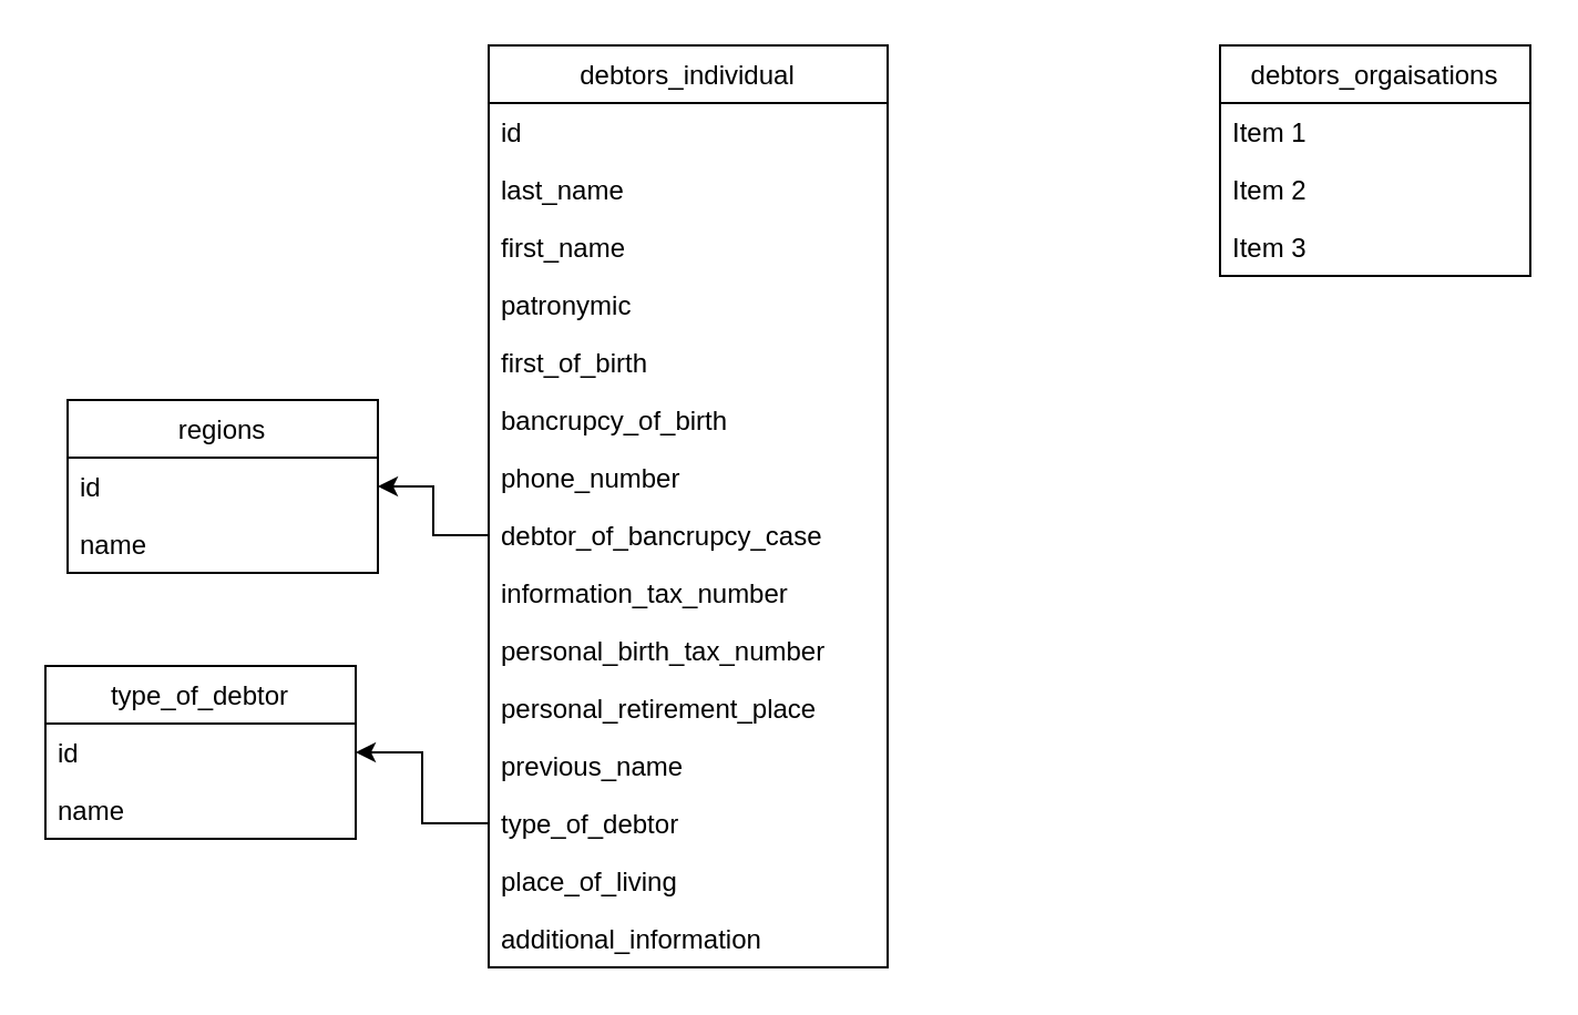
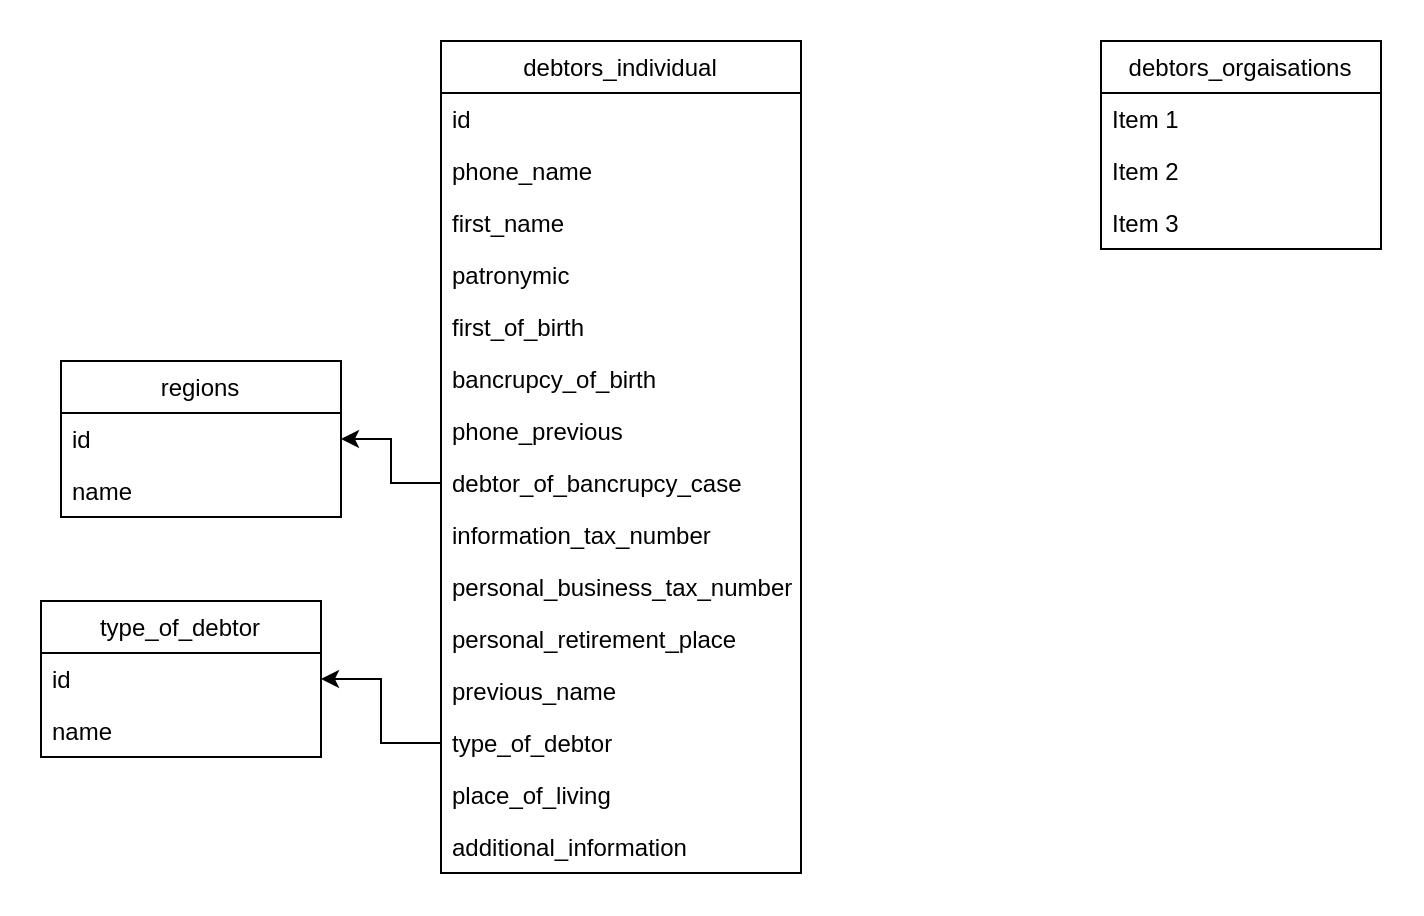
- <mxCell id="11" value="last_name" style="text;strokeColor=none;fillColor=none;align=left;verticalAlign=top;spacingLeft=4;spacingRight=4;overflow=hidden;rotatable=0;points=[[0,0.5],[1,0.5]];portConstraint=eastwest;" vertex="1" parent="9"><mxGeometry y="52" width="180" height="26" as="geometry" /></mxCell>
+ <mxCell id="11" value="phone_name" style="text;strokeColor=none;fillColor=none;align=left;verticalAlign=top;spacingLeft=4;spacingRight=4;overflow=hidden;rotatable=0;points=[[0,0.5],[1,0.5]];portConstraint=eastwest;" vertex="1" parent="9"><mxGeometry y="52" width="180" height="26" as="geometry" /></mxCell>
- <mxCell id="16" value="phone_number" style="text;strokeColor=none;fillColor=none;align=left;verticalAlign=top;spacingLeft=4;spacingRight=4;overflow=hidden;rotatable=0;points=[[0,0.5],[1,0.5]];portConstraint=eastwest;" vertex="1" parent="9"><mxGeometry y="182" width="180" height="26" as="geometry" /></mxCell>
+ <mxCell id="16" value="phone_previous" style="text;strokeColor=none;fillColor=none;align=left;verticalAlign=top;spacingLeft=4;spacingRight=4;overflow=hidden;rotatable=0;points=[[0,0.5],[1,0.5]];portConstraint=eastwest;" vertex="1" parent="9"><mxGeometry y="182" width="180" height="26" as="geometry" /></mxCell>
- <mxCell id="19" value="personal_birth_tax_number" style="text;strokeColor=none;fillColor=none;align=left;verticalAlign=top;spacingLeft=4;spacingRight=4;overflow=hidden;rotatable=0;points=[[0,0.5],[1,0.5]];portConstraint=eastwest;" vertex="1" parent="9"><mxGeometry y="260" width="180" height="26" as="geometry" /></mxCell>
+ <mxCell id="19" value="personal_business_tax_number" style="text;strokeColor=none;fillColor=none;align=left;verticalAlign=top;spacingLeft=4;spacingRight=4;overflow=hidden;rotatable=0;points=[[0,0.5],[1,0.5]];portConstraint=eastwest;" vertex="1" parent="9"><mxGeometry y="260" width="180" height="26" as="geometry" /></mxCell>
